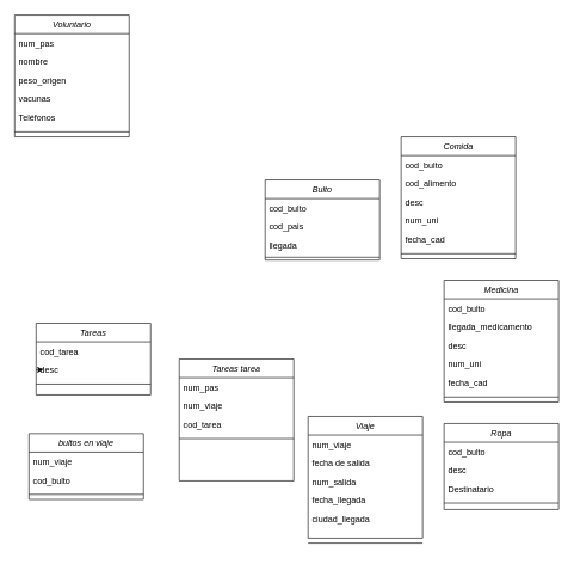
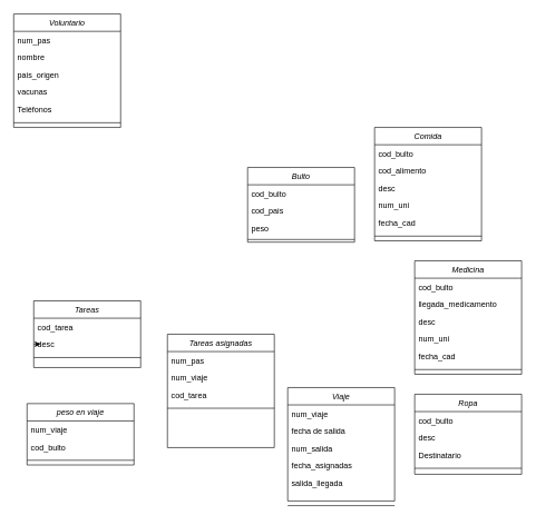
- <mxCell id="34" value="peso_origen" style="text;align=left;verticalAlign=top;spacingLeft=4;spacingRight=4;overflow=hidden;rotatable=0;points=[[0,0.5],[1,0.5]];portConstraint=eastwest;rounded=0;shadow=0;html=0;" vertex="1" parent="31"><mxGeometry y="78" width="160" height="26" as="geometry" /></mxCell>
+ <mxCell id="34" value="pais_origen" style="text;align=left;verticalAlign=top;spacingLeft=4;spacingRight=4;overflow=hidden;rotatable=0;points=[[0,0.5],[1,0.5]];portConstraint=eastwest;rounded=0;shadow=0;html=0;" vertex="1" parent="31"><mxGeometry y="78" width="160" height="26" as="geometry" /></mxCell>
- <mxCell id="51" value="llegada&#10;" style="text;align=left;verticalAlign=top;spacingLeft=4;spacingRight=4;overflow=hidden;rotatable=0;points=[[0,0.5],[1,0.5]];portConstraint=eastwest;rounded=0;shadow=0;html=0;" vertex="1" parent="48"><mxGeometry y="78" width="160" height="26" as="geometry" /></mxCell>
+ <mxCell id="51" value="peso&#10;" style="text;align=left;verticalAlign=top;spacingLeft=4;spacingRight=4;overflow=hidden;rotatable=0;points=[[0,0.5],[1,0.5]];portConstraint=eastwest;rounded=0;shadow=0;html=0;" vertex="1" parent="48"><mxGeometry y="78" width="160" height="26" as="geometry" /></mxCell>
- <mxCell id="43" value="Tareas tarea" style="swimlane;fontStyle=2;align=center;verticalAlign=top;childLayout=stackLayout;horizontal=1;startSize=26;horizontalStack=0;resizeParent=1;resizeLast=0;collapsible=1;marginBottom=0;rounded=0;shadow=0;strokeWidth=1;" vertex="1" parent="1"><mxGeometry x="250" y="500" width="160" height="170" as="geometry"><mxRectangle x="230" y="140" width="160" height="26" as="alternateBounds" /></mxGeometry></mxCell>
+ <mxCell id="43" value="Tareas asignadas" style="swimlane;fontStyle=2;align=center;verticalAlign=top;childLayout=stackLayout;horizontal=1;startSize=26;horizontalStack=0;resizeParent=1;resizeLast=0;collapsible=1;marginBottom=0;rounded=0;shadow=0;strokeWidth=1;" vertex="1" parent="1"><mxGeometry x="250" y="500" width="160" height="170" as="geometry"><mxRectangle x="230" y="140" width="160" height="26" as="alternateBounds" /></mxGeometry></mxCell>
- <mxCell id="27" value="bultos en viaje" style="swimlane;fontStyle=2;align=center;verticalAlign=top;childLayout=stackLayout;horizontal=1;startSize=26;horizontalStack=0;resizeParent=1;resizeLast=0;collapsible=1;marginBottom=0;rounded=0;shadow=0;strokeWidth=1;" vertex="1" parent="1"><mxGeometry x="40" y="604" width="160" height="92" as="geometry"><mxRectangle x="230" y="140" width="160" height="26" as="alternateBounds" /></mxGeometry></mxCell>
+ <mxCell id="27" value="peso en viaje" style="swimlane;fontStyle=2;align=center;verticalAlign=top;childLayout=stackLayout;horizontal=1;startSize=26;horizontalStack=0;resizeParent=1;resizeLast=0;collapsible=1;marginBottom=0;rounded=0;shadow=0;strokeWidth=1;" vertex="1" parent="1"><mxGeometry x="40" y="604" width="160" height="92" as="geometry"><mxRectangle x="230" y="140" width="160" height="26" as="alternateBounds" /></mxGeometry></mxCell>
- <mxCell id="25" value="fecha_llegada" style="text;align=left;verticalAlign=top;spacingLeft=4;spacingRight=4;overflow=hidden;rotatable=0;points=[[0,0.5],[1,0.5]];portConstraint=eastwest;rounded=0;shadow=0;html=0;" vertex="1" parent="21"><mxGeometry y="104" width="160" height="26" as="geometry" /></mxCell>
+ <mxCell id="25" value="fecha_asignadas" style="text;align=left;verticalAlign=top;spacingLeft=4;spacingRight=4;overflow=hidden;rotatable=0;points=[[0,0.5],[1,0.5]];portConstraint=eastwest;rounded=0;shadow=0;html=0;" vertex="1" parent="21"><mxGeometry y="104" width="160" height="26" as="geometry" /></mxCell>
- <mxCell id="26" value="ciudad_llegada" style="text;align=left;verticalAlign=top;spacingLeft=4;spacingRight=4;overflow=hidden;rotatable=0;points=[[0,0.5],[1,0.5]];portConstraint=eastwest;rounded=0;shadow=0;html=0;" vertex="1" parent="21"><mxGeometry y="130" width="160" height="26" as="geometry" /></mxCell>
+ <mxCell id="26" value="salida_llegada" style="text;align=left;verticalAlign=top;spacingLeft=4;spacingRight=4;overflow=hidden;rotatable=0;points=[[0,0.5],[1,0.5]];portConstraint=eastwest;rounded=0;shadow=0;html=0;" vertex="1" parent="21"><mxGeometry y="130" width="160" height="26" as="geometry" /></mxCell>
